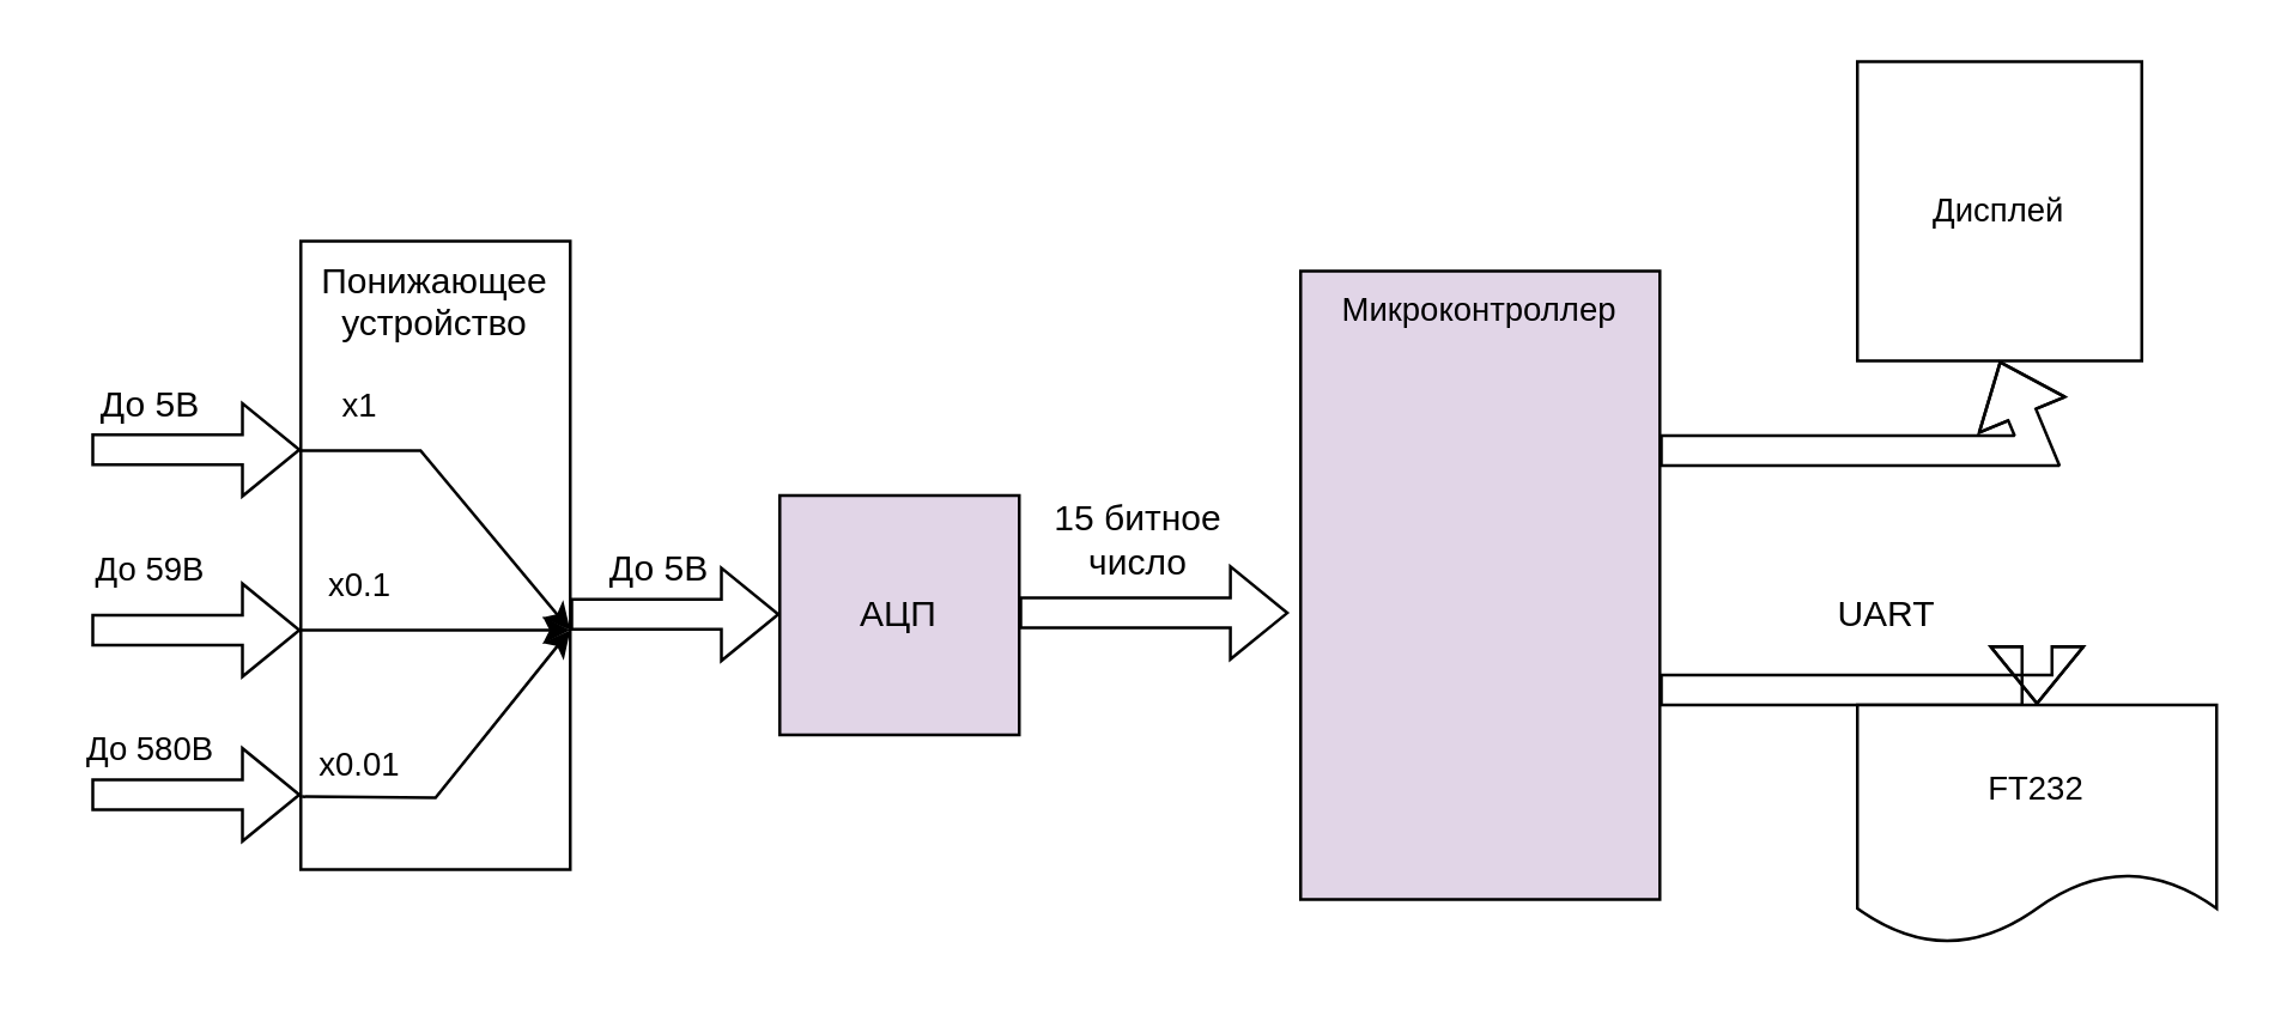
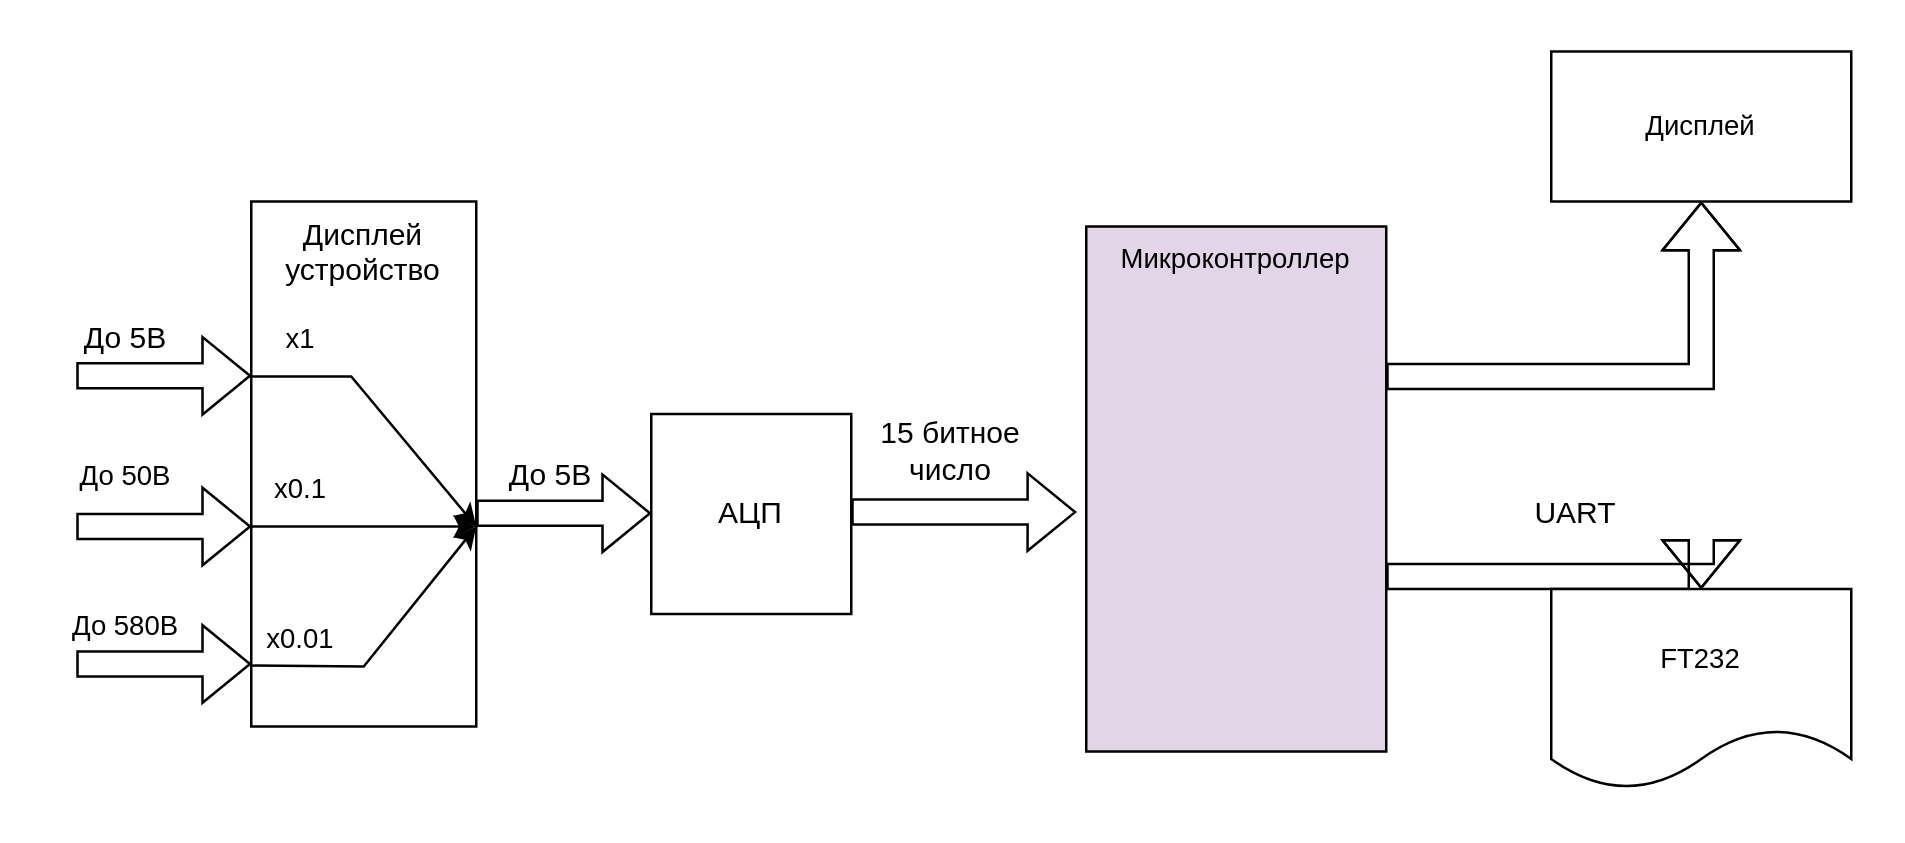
- <mxCell id="22" value="Дисплей" style="rounded=0;whiteSpace=wrap;html=1;fontSize=11;" vertex="1" parent="1"><mxGeometry x="620" y="20" width="95" height="100" as="geometry" /></mxCell>
+ <mxCell id="22" value="Дисплей" style="rounded=0;whiteSpace=wrap;html=1;fontSize=11;" vertex="1" parent="1"><mxGeometry x="620" y="20" width="120" height="60" as="geometry" /></mxCell>
- <mxCell id="5" value="Понижающее&lt;br&gt;устройство" style="rounded=0;whiteSpace=wrap;html=1;align=center;verticalAlign=top;" vertex="1" parent="1"><mxGeometry x="100" y="80" width="90" height="210" as="geometry" /></mxCell>
+ <mxCell id="5" value="Дисплей&lt;br&gt;устройство" style="rounded=0;whiteSpace=wrap;html=1;align=center;verticalAlign=top;" vertex="1" parent="1"><mxGeometry x="100" y="80" width="90" height="210" as="geometry" /></mxCell>
- <mxCell id="7" value="&lt;font style=&quot;font-size: 11px;&quot;&gt;До 59В&lt;/font&gt;" style="text;html=1;strokeColor=none;fillColor=none;align=center;verticalAlign=middle;whiteSpace=wrap;rounded=0;" vertex="1" parent="1"><mxGeometry y="175" width="60" height="30" as="geometry" x="20" /></mxCell>
+ <mxCell id="7" value="&lt;font style=&quot;font-size: 11px;&quot;&gt;До 50В&lt;/font&gt;" style="text;html=1;strokeColor=none;fillColor=none;align=center;verticalAlign=middle;whiteSpace=wrap;rounded=0;" vertex="1" parent="1"><mxGeometry y="175" width="60" height="30" as="geometry" x="20" /></mxCell>
- <mxCell id="2" value="АЦП" style="whiteSpace=wrap;html=1;aspect=fixed;fillColor=#e1d5e7;" vertex="1" parent="1"><mxGeometry x="260" y="165" width="80" height="80" as="geometry" /></mxCell>
+ <mxCell id="2" value="АЦП" style="whiteSpace=wrap;html=1;aspect=fixed;" vertex="1" parent="1"><mxGeometry x="260" y="165" width="80" height="80" as="geometry" /></mxCell>
